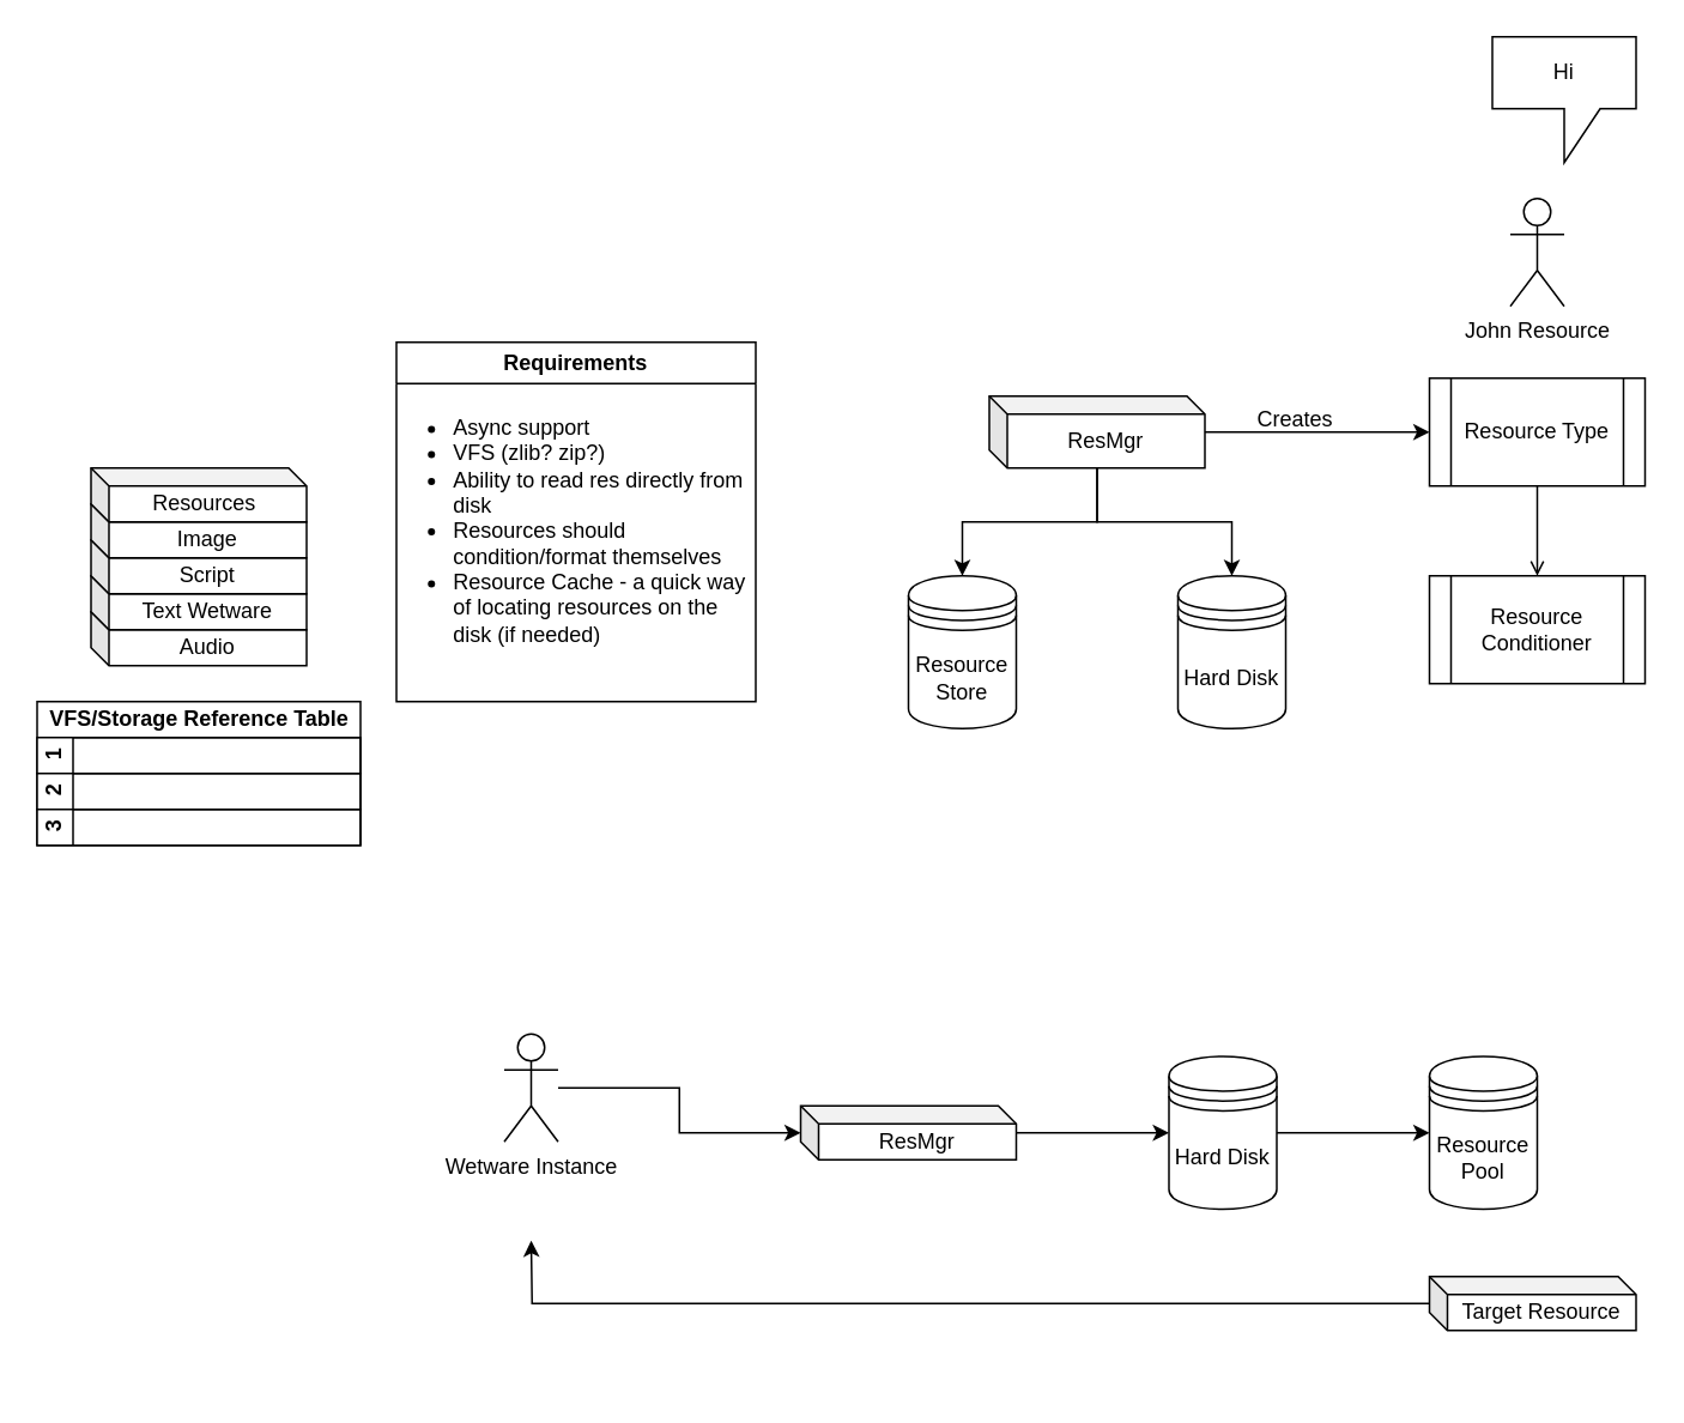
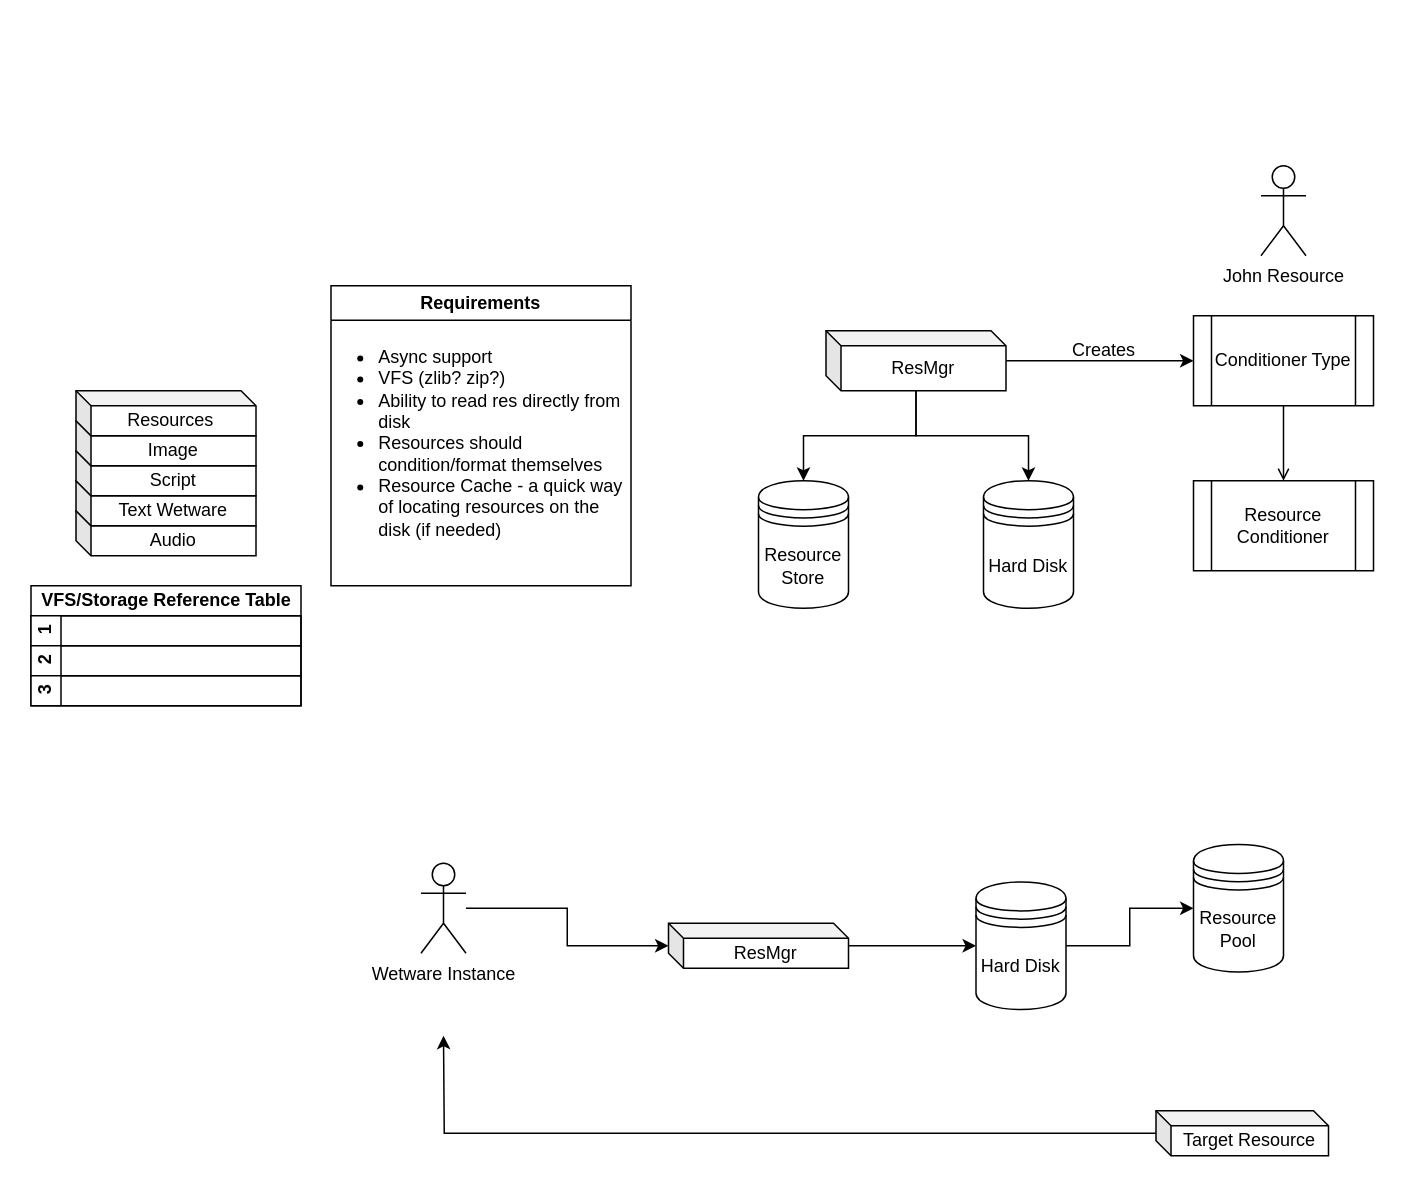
- <mxCell id="20" value="Hi" style="shape=callout;whiteSpace=wrap;html=1;perimeter=calloutPerimeter;position2=0.5;" vertex="1" parent="1"><mxGeometry x="830" width="80" height="70" as="geometry" y="20" /></mxCell>
- <mxCell id="24" value="Creates" style="text;html=1;align=center;verticalAlign=middle;resizable=0;points=[];autosize=1;strokeColor=none;fillColor=none;" vertex="1" parent="1"><mxGeometry x="685" y="218" width="70" height="30" as="geometry" /></mxCell>
+ <mxCell id="24" value="Creates" style="text;html=1;align=center;verticalAlign=middle;resizable=0;points=[];autosize=1;strokeColor=none;fillColor=none;" vertex="1" parent="1"><mxGeometry x="700" y="218" width="70" height="30" as="geometry" /></mxCell>
- <mxCell id="22" value="Resource Type" style="shape=process;whiteSpace=wrap;html=1;backgroundOutline=1;" vertex="1" parent="1"><mxGeometry x="795" y="210" width="120" height="60" as="geometry" /></mxCell>
+ <mxCell id="22" value="Conditioner Type" style="shape=process;whiteSpace=wrap;html=1;backgroundOutline=1;" vertex="1" parent="1"><mxGeometry x="795" y="210" width="120" height="60" as="geometry" /></mxCell>
- <mxCell id="31" value="Resource Pool" style="shape=datastore;whiteSpace=wrap;html=1;" vertex="1" parent="1"><mxGeometry x="795" y="587.5" width="60" height="85" as="geometry" /></mxCell>
+ <mxCell id="31" value="Resource Pool" style="shape=datastore;whiteSpace=wrap;html=1;" vertex="1" parent="1"><mxGeometry x="795" y="562.5" width="60" height="85" as="geometry" /></mxCell>
- <mxCell id="33" value="Target Resource" style="shape=cube;whiteSpace=wrap;html=1;boundedLbl=1;backgroundOutline=1;darkOpacity=0.05;darkOpacity2=0.1;size=10;" vertex="1" parent="1"><mxGeometry x="795" y="710" width="115" height="30" as="geometry" /></mxCell>
+ <mxCell id="33" value="Target Resource" style="shape=cube;whiteSpace=wrap;html=1;boundedLbl=1;backgroundOutline=1;darkOpacity=0.05;darkOpacity2=0.1;size=10;" vertex="1" parent="1"><mxGeometry x="770" y="740" width="115" height="30" as="geometry" /></mxCell>
